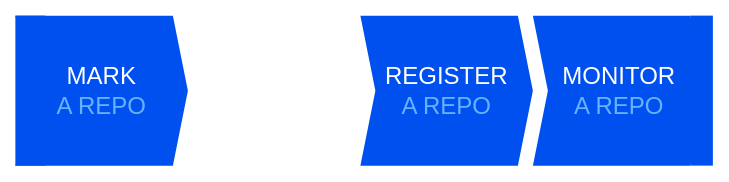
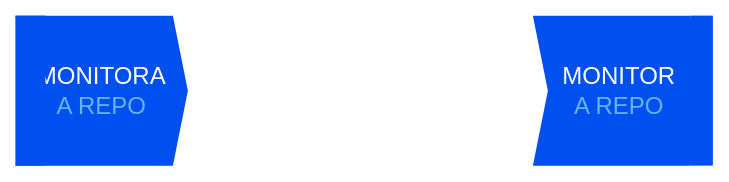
- <mxCell id="2" value="MARK&lt;br style=&quot;font-size: 32px&quot;&gt;&lt;font color=&quot;#66b2ff&quot;&gt;A REPO&lt;/font&gt;" style="shape=step;perimeter=stepPerimeter;whiteSpace=wrap;html=1;fixedSize=1;fontSize=32;strokeWidth=1;fillColor=#0050ef;fontColor=#ffffff;strokeColor=none;" parent="1" vertex="1"><mxGeometry x="20" y="20" width="230" height="200" as="geometry" /></mxCell>
+ <mxCell id="2" value="MONITORA&lt;br style=&quot;font-size: 32px&quot;&gt;&lt;font color=&quot;#66b2ff&quot;&gt;A REPO&lt;/font&gt;" style="shape=step;perimeter=stepPerimeter;whiteSpace=wrap;html=1;fixedSize=1;fontSize=32;strokeWidth=1;fillColor=#0050ef;fontColor=#ffffff;strokeColor=none;" parent="1" vertex="1"><mxGeometry x="20" y="20" width="230" height="200" as="geometry" /></mxCell>
- <mxCell id="3" value="REGISTER&lt;br style=&quot;font-size: 32px&quot;&gt;&lt;font color=&quot;#66b2ff&quot;&gt;A REPO&lt;/font&gt;" style="shape=step;perimeter=stepPerimeter;whiteSpace=wrap;html=1;fixedSize=1;fontSize=32;strokeWidth=1;fillColor=#0050ef;fontColor=#ffffff;strokeColor=none;" parent="1" vertex="1"><mxGeometry x="480" y="20" width="230" height="200" as="geometry" /></mxCell>
